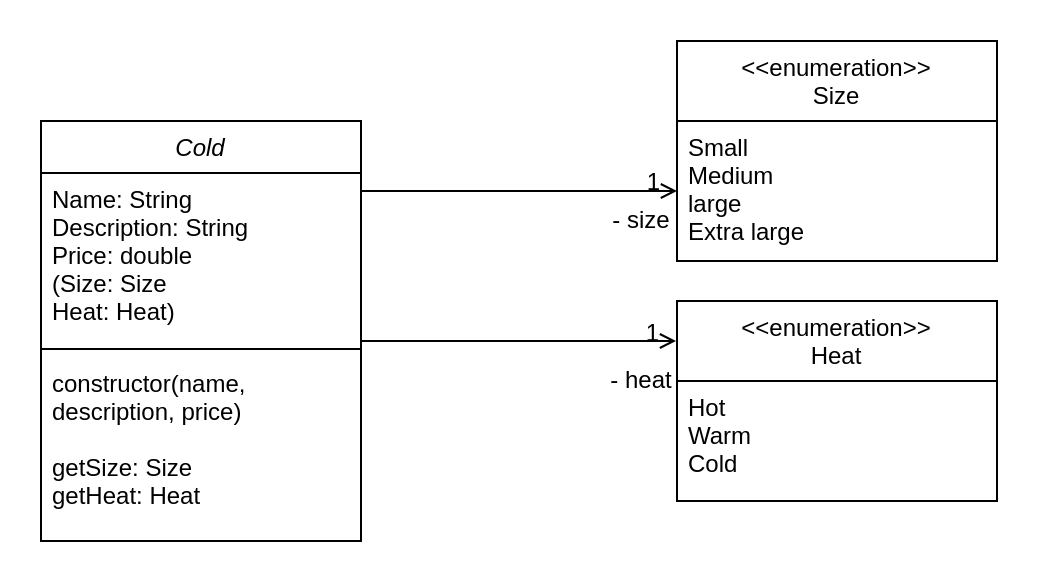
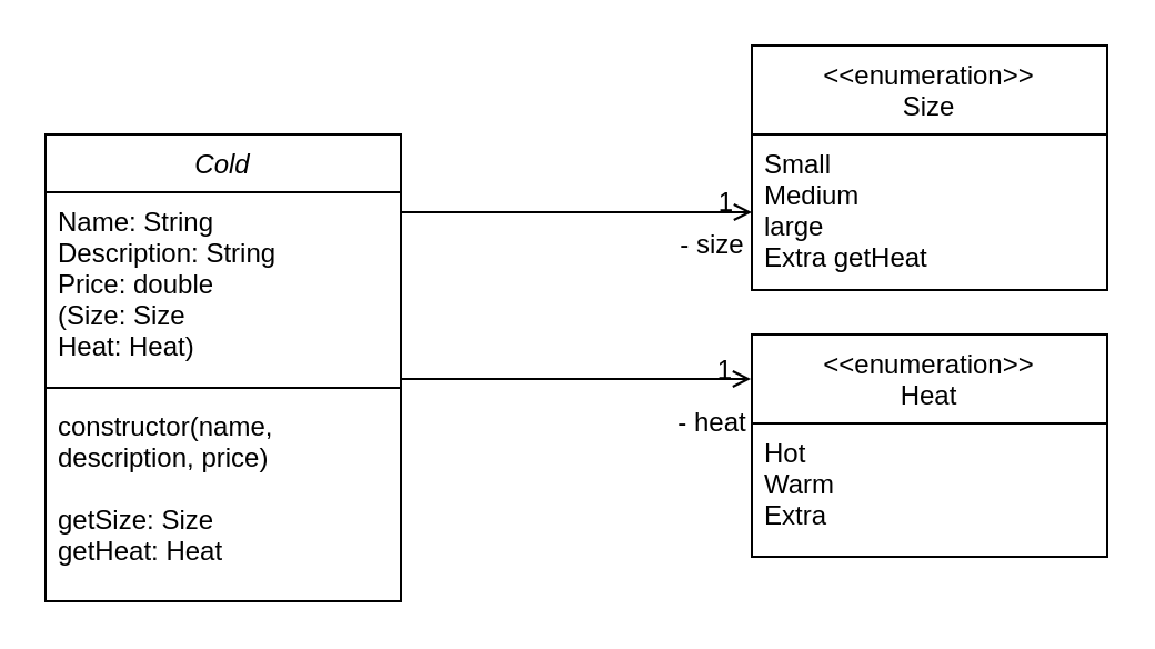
- <mxCell id="7" value="Small&#10;Medium&#10;large&#10;Extra large" style="text;align=left;verticalAlign=top;spacingLeft=4;spacingRight=4;overflow=hidden;rotatable=0;points=[[0,0.5],[1,0.5]];portConstraint=eastwest;" parent="6" vertex="1"><mxGeometry y="40" width="160" height="60" as="geometry" /></mxCell>
+ <mxCell id="7" value="Small&#10;Medium&#10;large&#10;Extra getHeat" style="text;align=left;verticalAlign=top;spacingLeft=4;spacingRight=4;overflow=hidden;rotatable=0;points=[[0,0.5],[1,0.5]];portConstraint=eastwest;" parent="6" vertex="1"><mxGeometry y="40" width="160" height="60" as="geometry" /></mxCell>
- <mxCell id="11" value="Hot&#10;Warm&#10;Cold" style="text;align=left;verticalAlign=top;spacingLeft=4;spacingRight=4;overflow=hidden;rotatable=0;points=[[0,0.5],[1,0.5]];portConstraint=eastwest;" vertex="1" parent="10"><mxGeometry y="40" width="160" height="60" as="geometry" /></mxCell>
+ <mxCell id="11" value="Hot&#10;Warm&#10;Extra" style="text;align=left;verticalAlign=top;spacingLeft=4;spacingRight=4;overflow=hidden;rotatable=0;points=[[0,0.5],[1,0.5]];portConstraint=eastwest;" vertex="1" parent="10"><mxGeometry y="40" width="160" height="60" as="geometry" /></mxCell>
